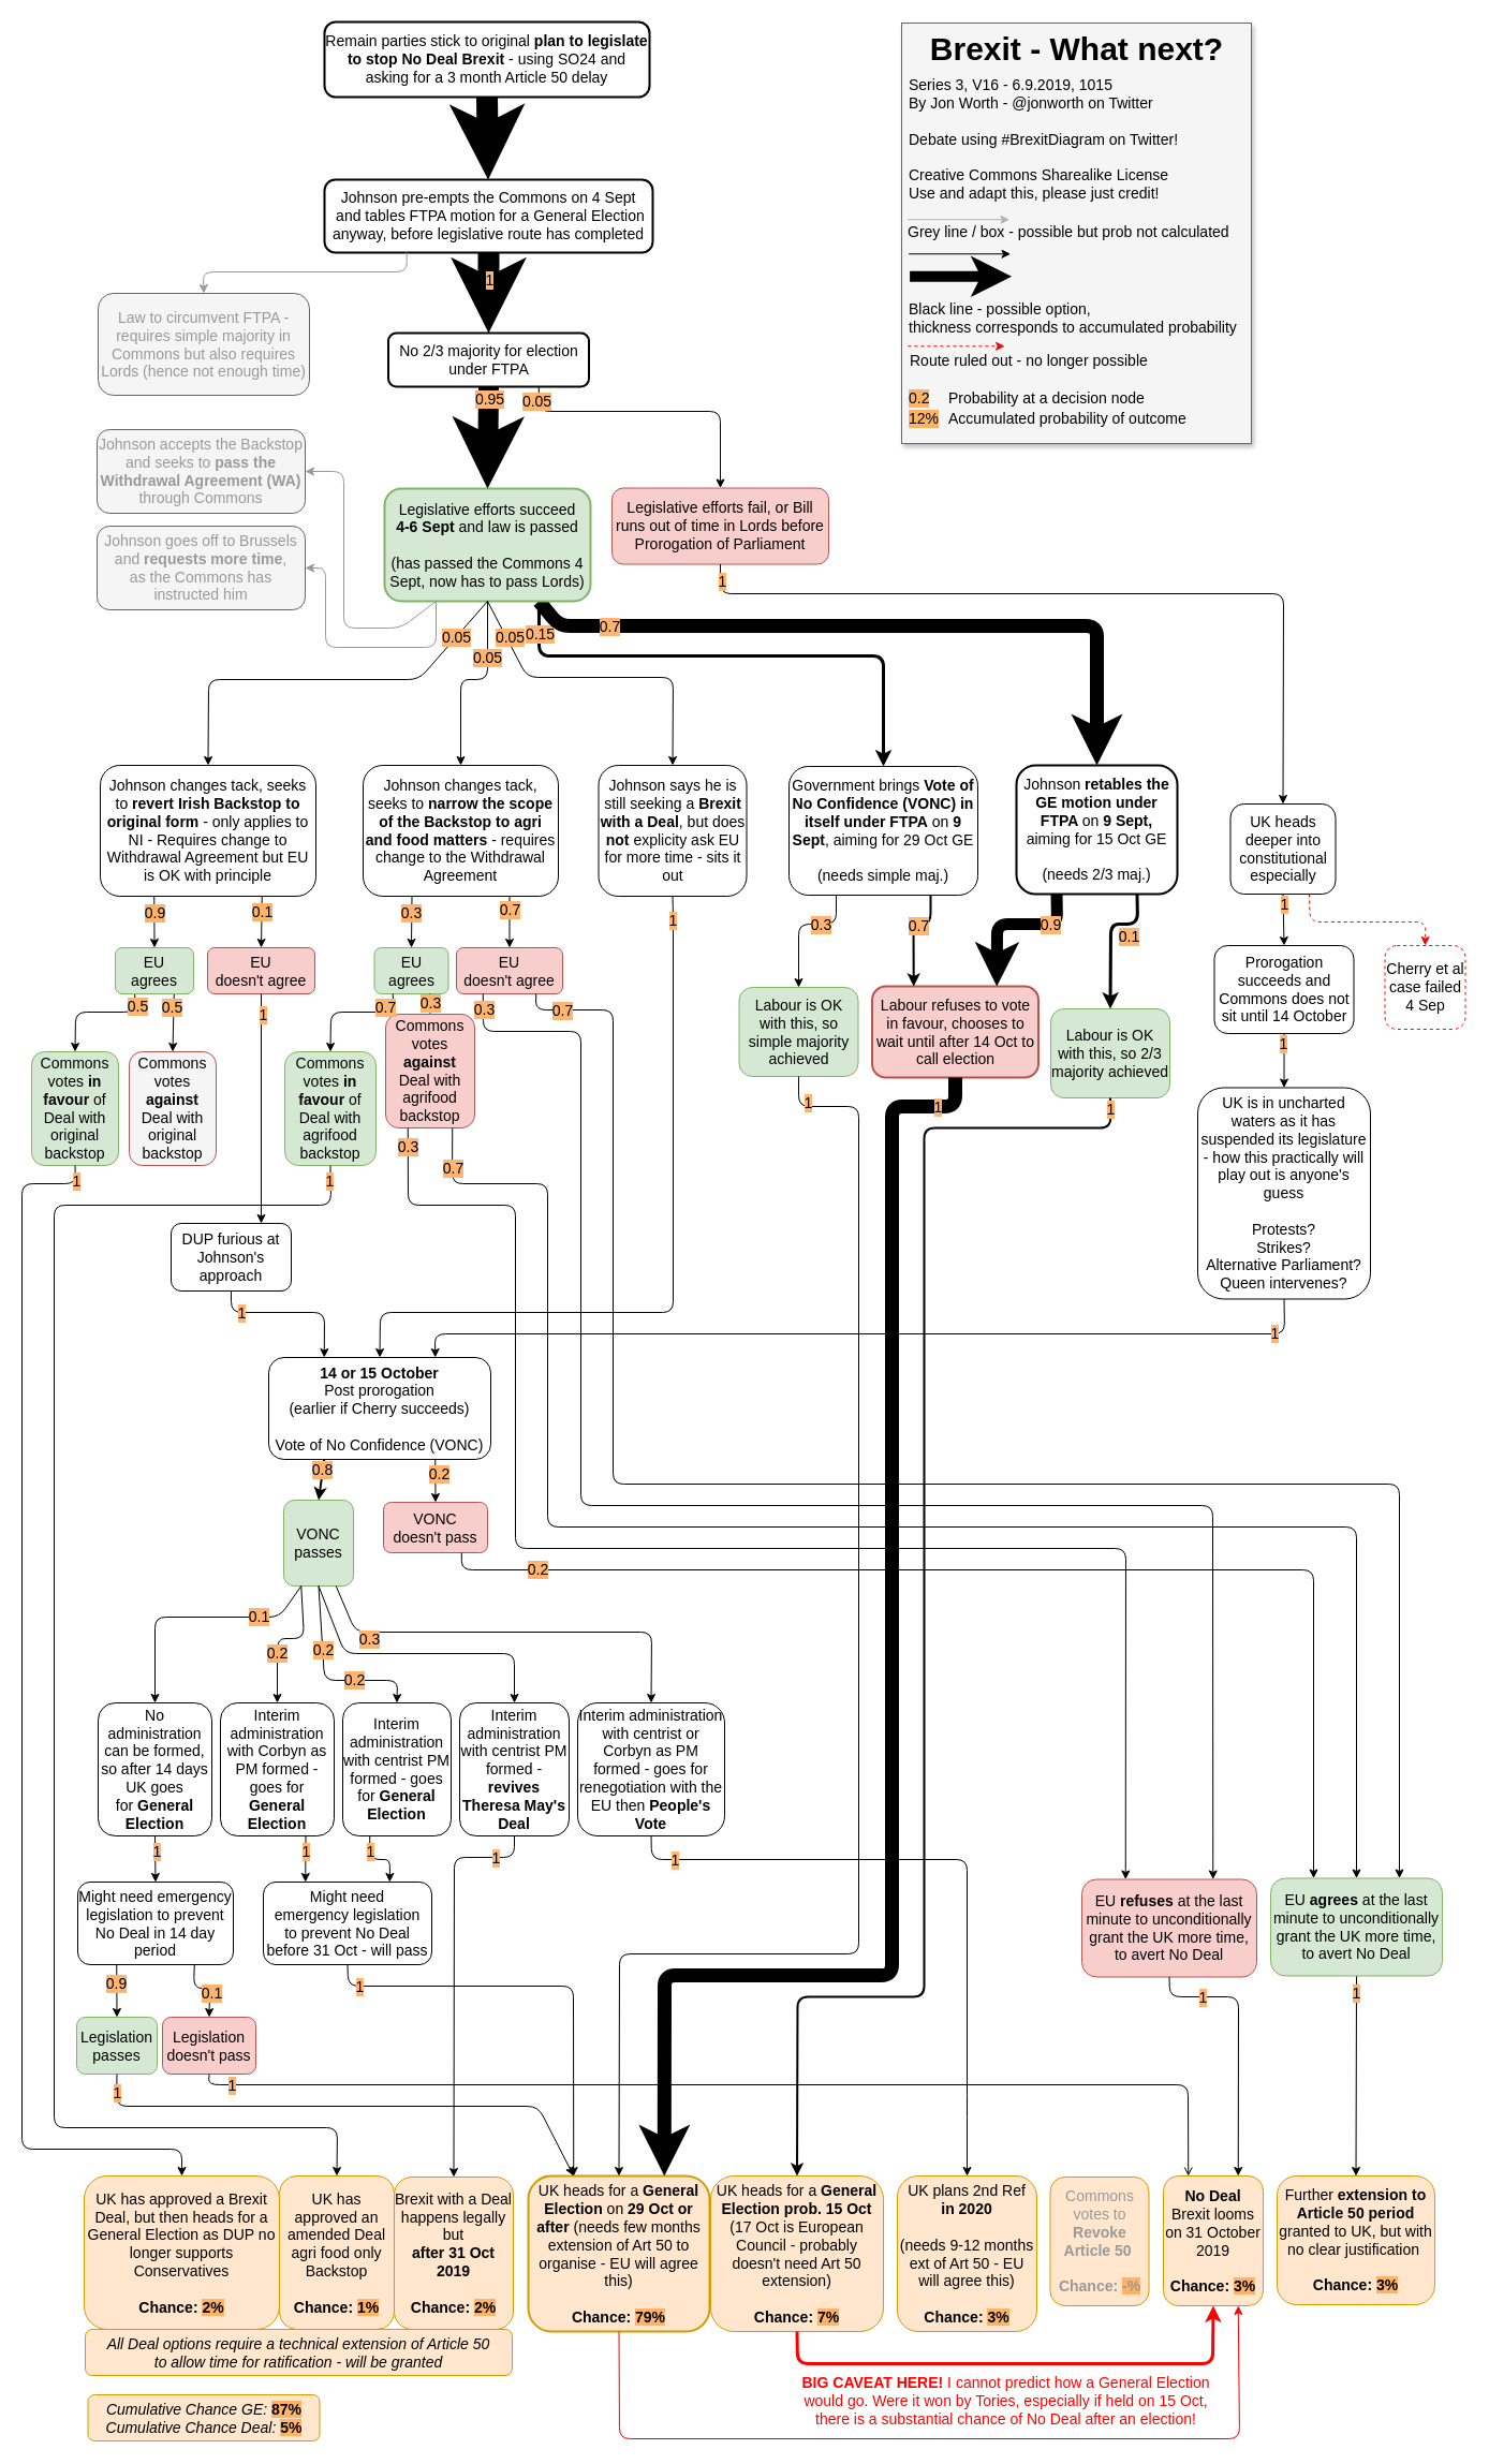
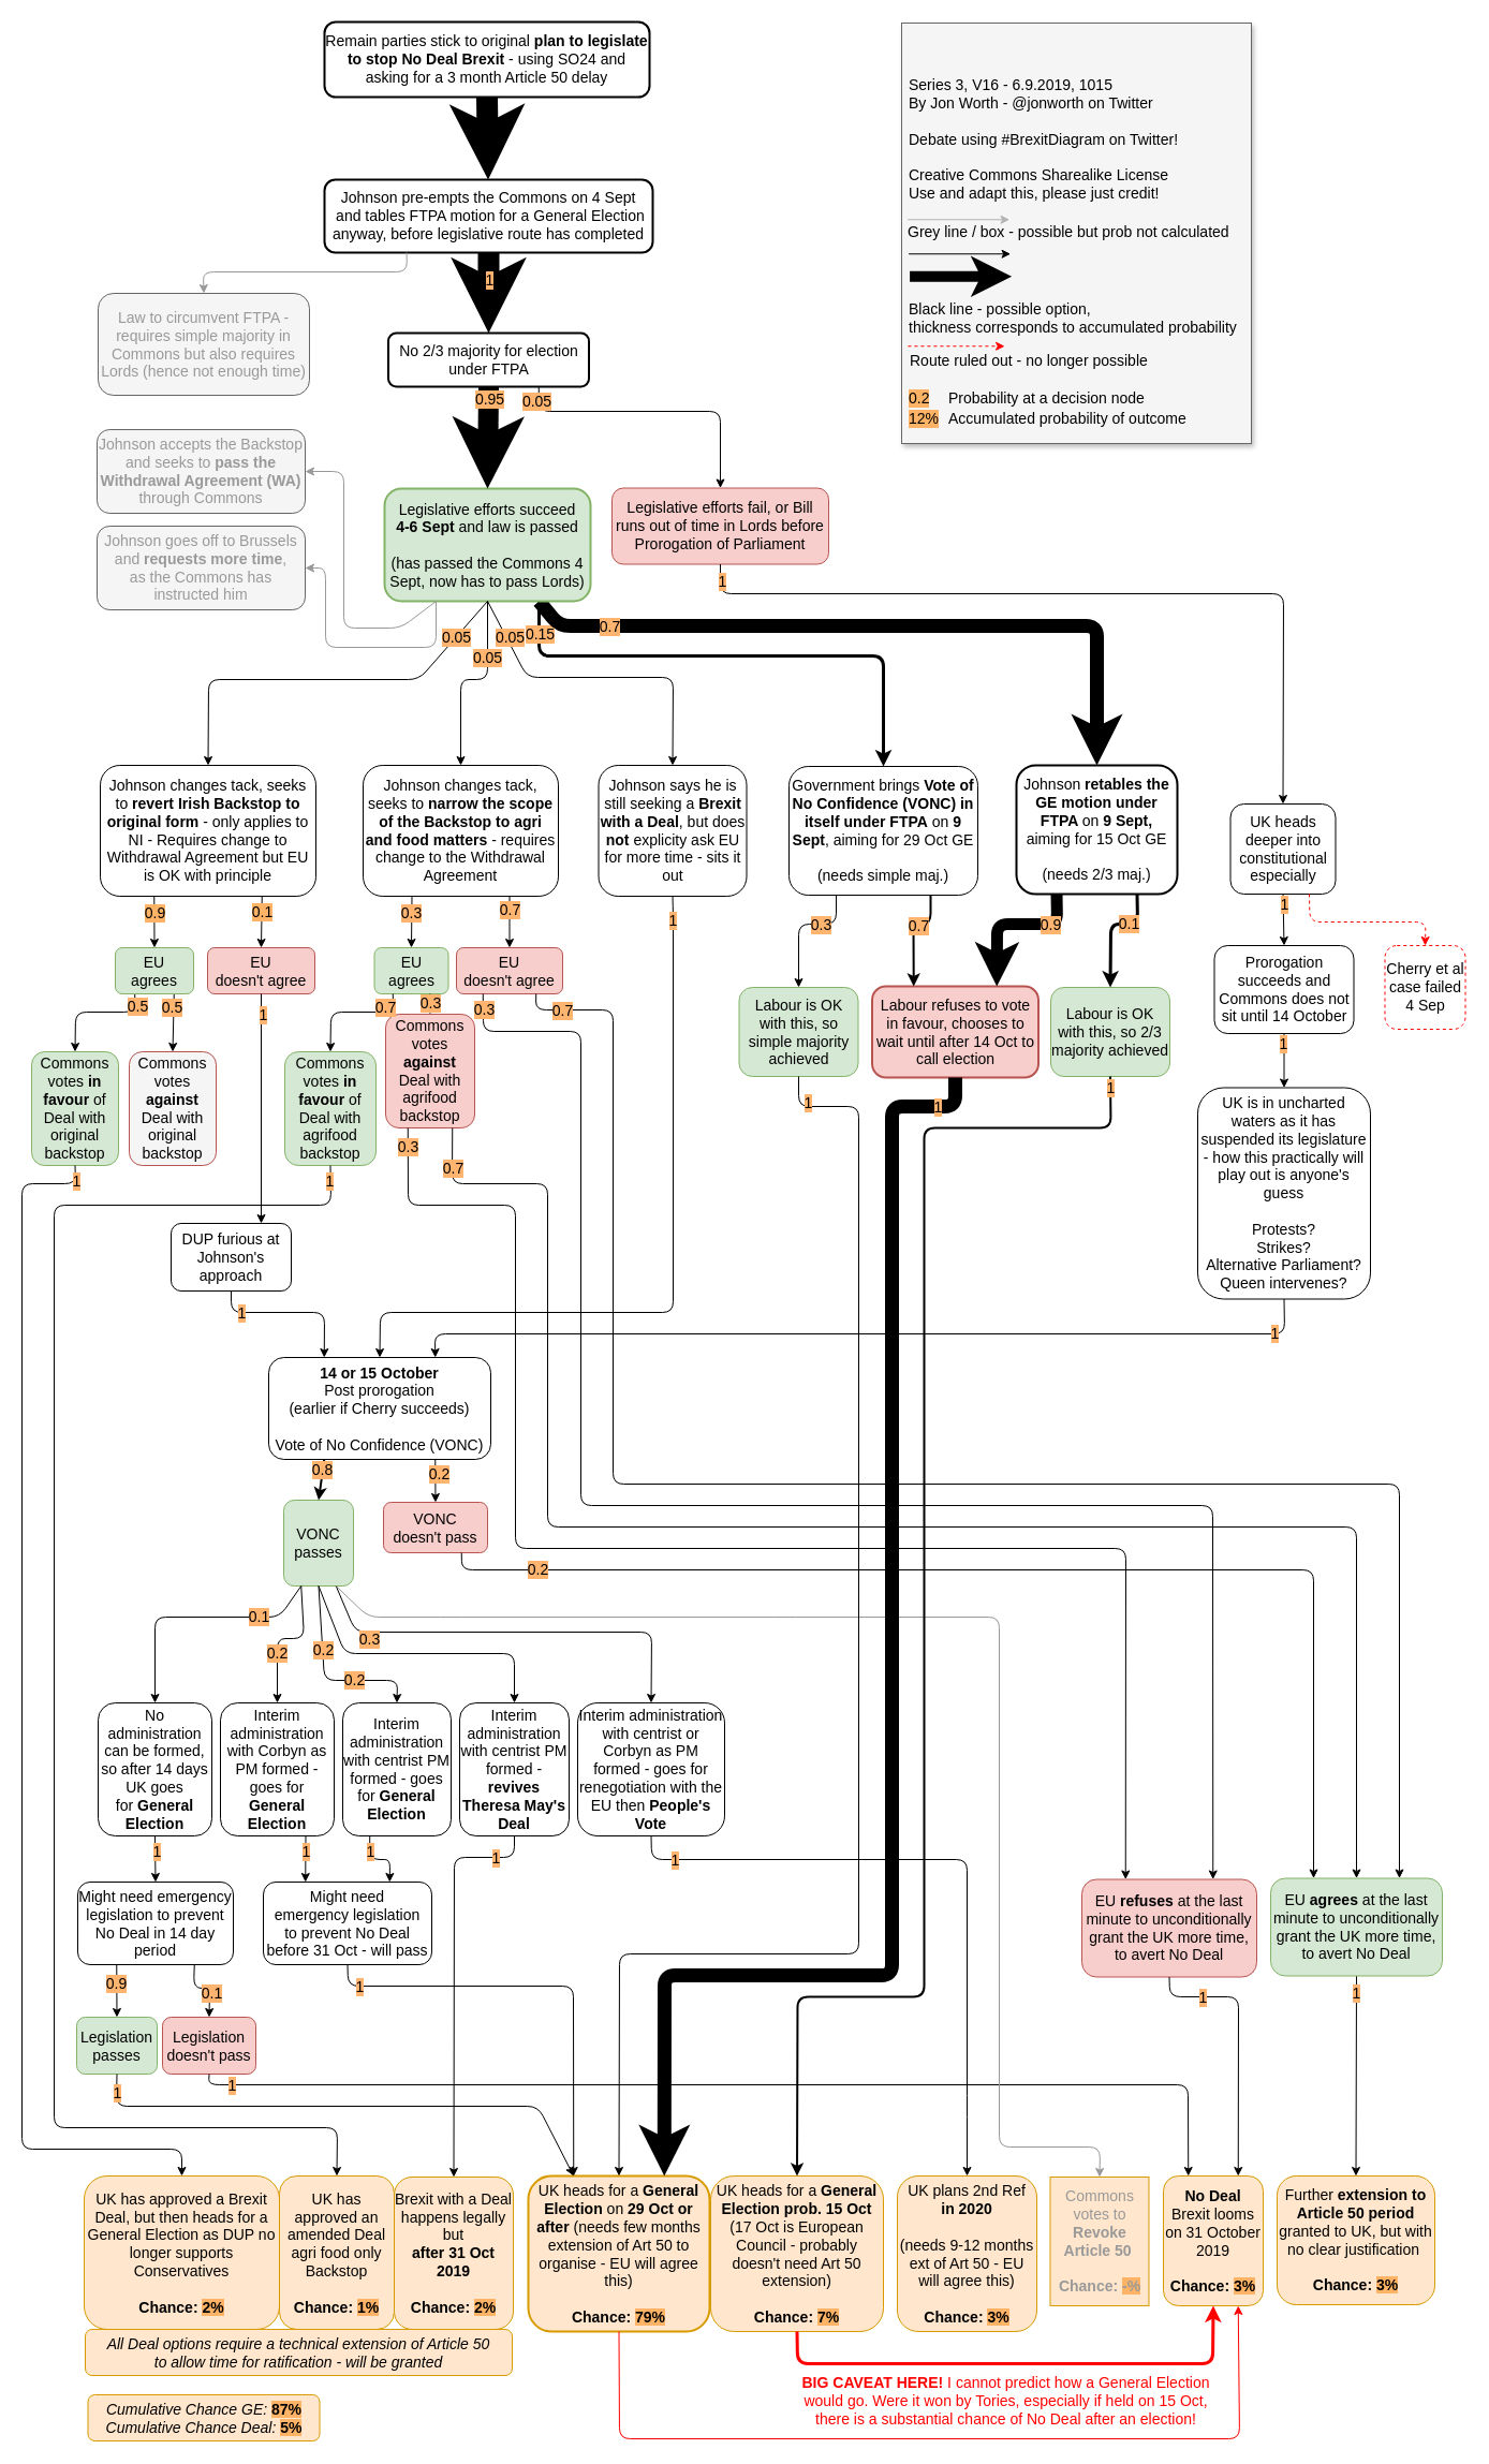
- <mxCell id="169" value="&lt;b style=&quot;font-size: 30px&quot;&gt;&lt;font style=&quot;font-size: 30px&quot;&gt;Brexit -&amp;nbsp;&lt;/font&gt;What next?&lt;br style=&quot;font-size: 14px&quot;&gt;&lt;/b&gt;" style="text;html=1;strokeColor=none;fillColor=none;spacing=5;spacingTop=-20;whiteSpace=wrap;overflow=hidden;rounded=0;labelBackgroundColor=none;fontSize=14;align=center;" parent="166" vertex="1"><mxGeometry x="4.5" y="17" width="317" height="27" as="geometry" /></mxCell>
- <mxCell id="155" value="Labour is OK with this, so 2/3 majority achieved" style="rounded=1;whiteSpace=wrap;html=1;fillColor=#d5e8d4;strokeColor=#82b366;fontSize=14;" parent="1" vertex="1"><mxGeometry x="979" y="940" width="111" height="83" as="geometry" /></mxCell>
+ <mxCell id="155" value="Labour is OK with this, so 2/3 majority achieved" style="rounded=1;whiteSpace=wrap;html=1;fillColor=#d5e8d4;strokeColor=#82b366;fontSize=14;" parent="1" vertex="1"><mxGeometry x="979" y="920" width="111" height="83" as="geometry" /></mxCell>
+ <mxCell id="103" value="" style="endArrow=classic;html=1;strokeWidth=1;fontSize=14;entryX=0.5;entryY=0;entryDx=0;entryDy=0;exitX=0.75;exitY=1;exitDx=0;exitDy=0;strokeColor=#999999;" parent="1" source="39" target="47" edge="1"><mxGeometry width="50" height="50" relative="1" as="geometry"><mxPoint x="803" y="1897" as="sourcePoint" /><mxPoint x="853" y="1847" as="targetPoint" /><Array as="points"><mxPoint x="343" y="1507" /><mxPoint x="420" y="1507" /><mxPoint x="731" y="1507" /><mxPoint x="931" y="1507" /><mxPoint x="931" y="2001" /><mxPoint x="1025" y="2001" /></Array></mxGeometry></mxCell>
- <mxCell id="94" value="" style="endArrow=open;html=1;strokeWidth=1;fontSize=14;exitX=0.5;exitY=1;exitDx=0;exitDy=0;entryX=0.25;entryY=0;entryDx=0;entryDy=0;" parent="1" source="72" target="9" edge="1"><mxGeometry width="50" height="50" relative="1" as="geometry"><mxPoint x="653" y="1882" as="sourcePoint" /><mxPoint x="703" y="1832" as="targetPoint" /><Array as="points"><mxPoint x="194" y="1943" /><mxPoint x="1107" y="1943" /></Array></mxGeometry></mxCell>
+ <mxCell id="94" value="" style="endArrow=classic;html=1;strokeWidth=1;fontSize=14;exitX=0.5;exitY=1;exitDx=0;exitDy=0;entryX=0.25;entryY=0;entryDx=0;entryDy=0;" parent="1" source="72" target="9" edge="1"><mxGeometry width="50" height="50" relative="1" as="geometry"><mxPoint x="653" y="1882" as="sourcePoint" /><mxPoint x="703" y="1832" as="targetPoint" /><Array as="points"><mxPoint x="194" y="1943" /><mxPoint x="1107" y="1943" /></Array></mxGeometry></mxCell>
- <mxCell id="47" value="Commons votes to &lt;b style=&quot;font-size: 14px;&quot;&gt;Revoke Article 50&lt;/b&gt;&amp;nbsp;&lt;br style=&quot;font-size: 14px;&quot;&gt;&lt;br style=&quot;font-size: 14px;&quot;&gt;&lt;b style=&quot;font-size: 14px;&quot;&gt;Chance: &lt;span style=&quot;background-color: rgb(255, 179, 102); font-size: 14px;&quot;&gt;-%&lt;/span&gt;&lt;/b&gt;" style="rounded=1;whiteSpace=wrap;html=1;fillColor=#ffe6cc;strokeColor=#d79b00;fontSize=14;fontColor=#999999;" parent="1" vertex="1"><mxGeometry x="978.5" y="2029" width="92" height="120" as="geometry" /></mxCell>
+ <mxCell id="47" value="Commons votes to &lt;b style=&quot;font-size: 14px;&quot;&gt;Revoke Article 50&lt;/b&gt;&amp;nbsp;&lt;br style=&quot;font-size: 14px;&quot;&gt;&lt;br style=&quot;font-size: 14px;&quot;&gt;&lt;b style=&quot;font-size: 14px;&quot;&gt;Chance: &lt;span style=&quot;background-color: rgb(255, 179, 102); font-size: 14px;&quot;&gt;-%&lt;/span&gt;&lt;/b&gt;" style="whiteSpace=wrap;html=1;fillColor=#ffe6cc;strokeColor=#d79b00;fontSize=14;fontColor=#999999;rounded=0;" parent="1" vertex="1"><mxGeometry x="978.5" y="2029" width="92" height="120" as="geometry" /></mxCell>
